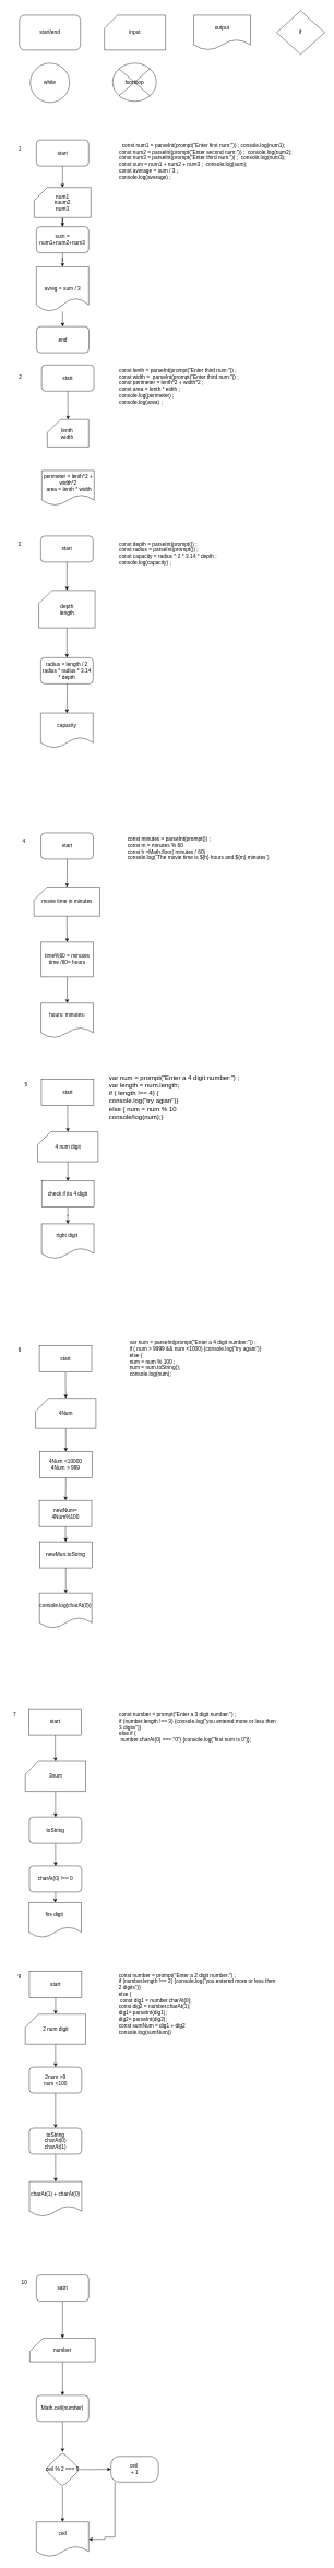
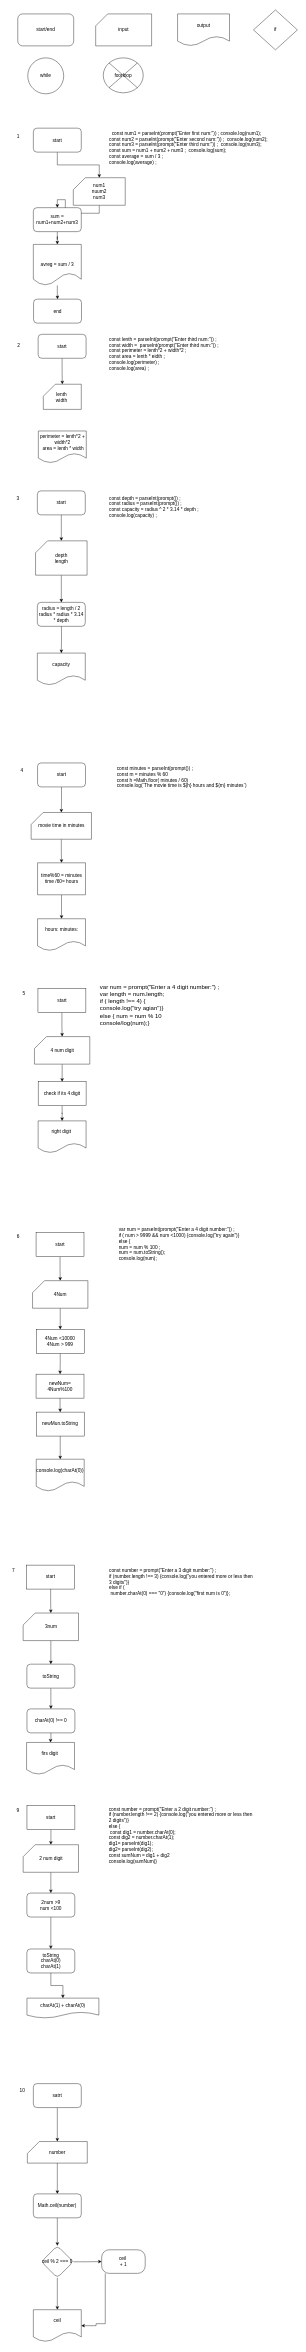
- <mxCell id="11" value="num1&lt;br&gt;nuum2&lt;br&gt;num3" style="shape=card;whiteSpace=wrap;html=1;" parent="1" vertex="1"><mxGeometry x="78" y="425" width="130" height="69" as="geometry" /></mxCell>
+ <mxCell id="11" value="num1&lt;br&gt;nuum2&lt;br&gt;num3" style="shape=card;whiteSpace=wrap;html=1;" parent="1" vertex="1"><mxGeometry x="183" y="440" width="130" height="69" as="geometry" /></mxCell>
- <mxCell id="60" value="charAt(1) + charAt(0)" style="shape=document;whiteSpace=wrap;html=1;boundedLbl=1;" parent="1" vertex="1"><mxGeometry x="67" y="4997" width="120" height="80" as="geometry" /></mxCell>
+ <mxCell id="60" value="charAt(1) + charAt(0)" style="shape=document;whiteSpace=wrap;html=1;boundedLbl=1;" parent="1" vertex="1"><mxGeometry x="67" y="4997" width="180" height="50" as="geometry" /></mxCell>
